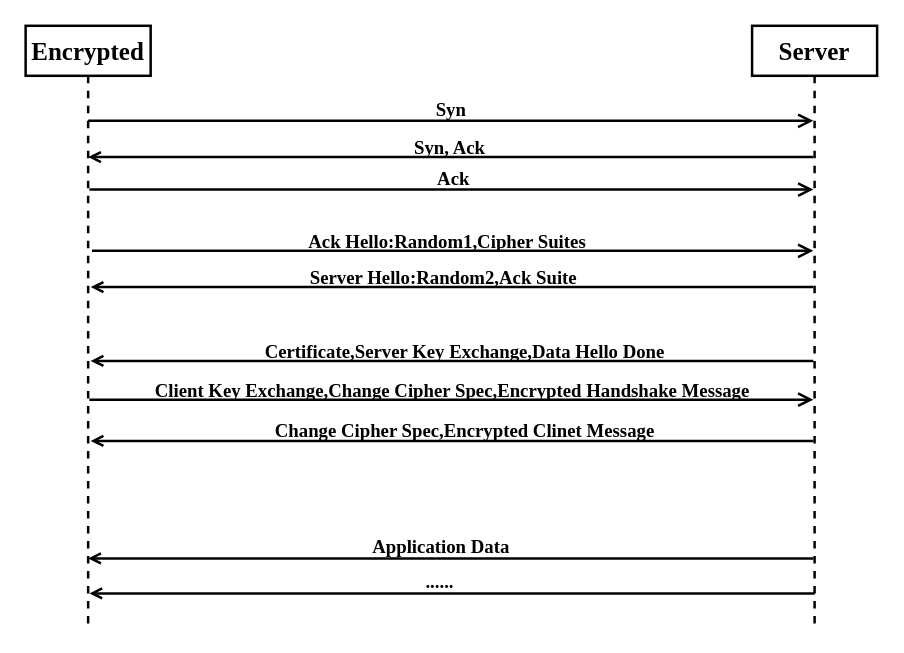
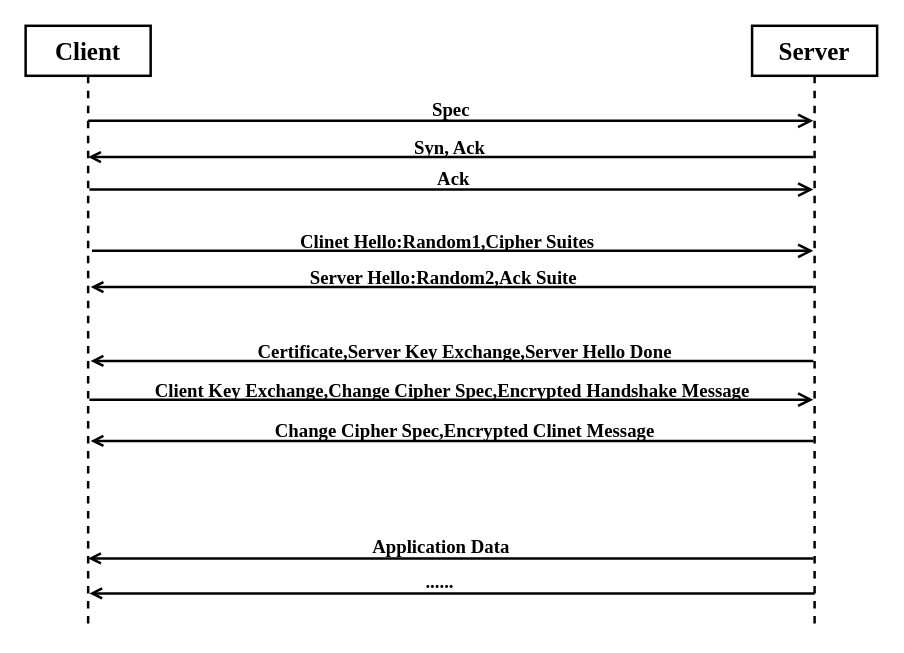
- <mxCell id="2" value="&lt;b&gt;Encrypted&lt;/b&gt;" style="shape=umlLifeline;perimeter=lifelinePerimeter;whiteSpace=wrap;html=1;container=1;dropTarget=0;collapsible=0;recursiveResize=0;outlineConnect=0;portConstraint=eastwest;newEdgeStyle={&quot;edgeStyle&quot;:&quot;elbowEdgeStyle&quot;,&quot;elbow&quot;:&quot;vertical&quot;,&quot;curved&quot;:0,&quot;rounded&quot;:0};hachureGap=4;fontFamily=Architects Daughter;fontSource=https%3A%2F%2Ffonts.googleapis.com%2Fcss%3Ffamily%3DArchitects%2BDaughter;fontSize=20;strokeWidth=2;" vertex="1" parent="1"><mxGeometry x="20" y="20" width="100" height="480" as="geometry" /></mxCell>
+ <mxCell id="2" value="&lt;b&gt;Client&lt;/b&gt;" style="shape=umlLifeline;perimeter=lifelinePerimeter;whiteSpace=wrap;html=1;container=1;dropTarget=0;collapsible=0;recursiveResize=0;outlineConnect=0;portConstraint=eastwest;newEdgeStyle={&quot;edgeStyle&quot;:&quot;elbowEdgeStyle&quot;,&quot;elbow&quot;:&quot;vertical&quot;,&quot;curved&quot;:0,&quot;rounded&quot;:0};hachureGap=4;fontFamily=Architects Daughter;fontSource=https%3A%2F%2Ffonts.googleapis.com%2Fcss%3Ffamily%3DArchitects%2BDaughter;fontSize=20;strokeWidth=2;" vertex="1" parent="1"><mxGeometry x="20" y="20" width="100" height="480" as="geometry" /></mxCell>
- <mxCell id="6" value="&lt;font style=&quot;font-size: 15px;&quot; face=&quot;Comic Sans MS&quot;&gt;&lt;b&gt;Syn&lt;/b&gt;&lt;/font&gt;" style="text;html=1;align=center;verticalAlign=middle;resizable=0;points=[];autosize=1;strokeColor=none;fillColor=none;fontSize=20;fontFamily=Architects Daughter;strokeWidth=0;" vertex="1" parent="1"><mxGeometry x="335" y="65" width="50" height="40" as="geometry" /></mxCell>
+ <mxCell id="6" value="&lt;font style=&quot;font-size: 15px;&quot; face=&quot;Comic Sans MS&quot;&gt;&lt;b&gt;Spec&lt;/b&gt;&lt;/font&gt;" style="text;html=1;align=center;verticalAlign=middle;resizable=0;points=[];autosize=1;strokeColor=none;fillColor=none;fontSize=20;fontFamily=Architects Daughter;strokeWidth=0;" vertex="1" parent="1"><mxGeometry x="335" y="65" width="50" height="40" as="geometry" /></mxCell>
- <mxCell id="12" value="&lt;font style=&quot;font-size: 15px;&quot; face=&quot;Comic Sans MS&quot;&gt;&lt;b&gt;Ack Hello:&lt;/b&gt;&lt;/font&gt;&lt;b style=&quot;border-color: var(--border-color); font-family: &amp;quot;Comic Sans MS&amp;quot;; font-size: 15px;&quot;&gt;Random1,Cipher Suites&lt;/b&gt;" style="text;html=1;align=center;verticalAlign=middle;resizable=0;points=[];autosize=1;strokeColor=none;fillColor=none;fontSize=20;fontFamily=Architects Daughter;strokeWidth=0;" vertex="1" parent="1"><mxGeometry x="217" y="170" width="280" height="40" as="geometry" /></mxCell>
+ <mxCell id="12" value="&lt;font style=&quot;font-size: 15px;&quot; face=&quot;Comic Sans MS&quot;&gt;&lt;b&gt;Clinet Hello:&lt;/b&gt;&lt;/font&gt;&lt;b style=&quot;border-color: var(--border-color); font-family: &amp;quot;Comic Sans MS&amp;quot;; font-size: 15px;&quot;&gt;Random1,Cipher Suites&lt;/b&gt;" style="text;html=1;align=center;verticalAlign=middle;resizable=0;points=[];autosize=1;strokeColor=none;fillColor=none;fontSize=20;fontFamily=Architects Daughter;strokeWidth=0;" vertex="1" parent="1"><mxGeometry x="217" y="170" width="280" height="40" as="geometry" /></mxCell>
- <mxCell id="16" value="&lt;font style=&quot;font-size: 15px;&quot; face=&quot;Comic Sans MS&quot;&gt;&lt;b&gt;Certificate,&lt;/b&gt;&lt;/font&gt;&lt;b style=&quot;border-color: var(--border-color); font-family: &amp;quot;Comic Sans MS&amp;quot;; font-size: 15px;&quot;&gt;Server Key Exchange,&lt;/b&gt;&lt;b style=&quot;border-color: var(--border-color); font-family: &amp;quot;Comic Sans MS&amp;quot;; font-size: 15px;&quot;&gt;Data Hello Done&lt;/b&gt;" style="text;html=1;align=center;verticalAlign=middle;resizable=0;points=[];autosize=1;strokeColor=none;fillColor=none;fontSize=20;fontFamily=Architects Daughter;strokeWidth=0;" vertex="1" parent="1"><mxGeometry x="171" y="258" width="400" height="40" as="geometry" /></mxCell>
+ <mxCell id="16" value="&lt;font style=&quot;font-size: 15px;&quot; face=&quot;Comic Sans MS&quot;&gt;&lt;b&gt;Certificate,&lt;/b&gt;&lt;/font&gt;&lt;b style=&quot;border-color: var(--border-color); font-family: &amp;quot;Comic Sans MS&amp;quot;; font-size: 15px;&quot;&gt;Server Key Exchange,&lt;/b&gt;&lt;b style=&quot;border-color: var(--border-color); font-family: &amp;quot;Comic Sans MS&amp;quot;; font-size: 15px;&quot;&gt;Server Hello Done&lt;/b&gt;" style="text;html=1;align=center;verticalAlign=middle;resizable=0;points=[];autosize=1;strokeColor=none;fillColor=none;fontSize=20;fontFamily=Architects Daughter;strokeWidth=0;" vertex="1" parent="1"><mxGeometry x="171" y="258" width="400" height="40" as="geometry" /></mxCell>
